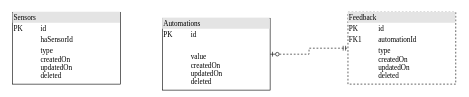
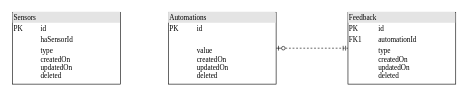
- <mxCell id="5" value="&lt;div style=&quot;box-sizing:border-box;width:100%;background:#e4e4e4;padding:2px;&quot;&gt;Feedback&lt;/div&gt;&lt;table style=&quot;width:100%;font-size:1em;&quot; cellpadding=&quot;2&quot; cellspacing=&quot;0&quot;&gt;&lt;tbody&gt;&lt;tr&gt;&lt;td&gt;PK&lt;/td&gt;&lt;td&gt;id&lt;/td&gt;&lt;/tr&gt;&lt;tr&gt;&lt;td&gt;FK1&lt;/td&gt;&lt;td&gt;automationId&lt;/td&gt;&lt;/tr&gt;&lt;tr&gt;&lt;td&gt;&lt;/td&gt;&lt;td&gt;type&lt;br&gt;createdOn&lt;br&gt;updatedOn&lt;br&gt;deleted&lt;/td&gt;&lt;/tr&gt;&lt;/tbody&gt;&lt;/table&gt;" style="verticalAlign=top;align=left;overflow=fill;html=1;rounded=0;shadow=0;comic=0;labelBackgroundColor=none;strokeWidth=1;fontFamily=Verdana;fontSize=12;dashed=1;" parent="1" vertex="1"><mxGeometry x="580" y="20" width="180" height="120" as="geometry" /></mxCell>
+ <mxCell id="5" value="&lt;div style=&quot;box-sizing:border-box;width:100%;background:#e4e4e4;padding:2px;&quot;&gt;Feedback&lt;/div&gt;&lt;table style=&quot;width:100%;font-size:1em;&quot; cellpadding=&quot;2&quot; cellspacing=&quot;0&quot;&gt;&lt;tbody&gt;&lt;tr&gt;&lt;td&gt;PK&lt;/td&gt;&lt;td&gt;id&lt;/td&gt;&lt;/tr&gt;&lt;tr&gt;&lt;td&gt;FK1&lt;/td&gt;&lt;td&gt;automationId&lt;/td&gt;&lt;/tr&gt;&lt;tr&gt;&lt;td&gt;&lt;/td&gt;&lt;td&gt;type&lt;br&gt;createdOn&lt;br&gt;updatedOn&lt;br&gt;deleted&lt;/td&gt;&lt;/tr&gt;&lt;/tbody&gt;&lt;/table&gt;" style="verticalAlign=top;align=left;overflow=fill;html=1;rounded=0;shadow=0;comic=0;labelBackgroundColor=none;strokeWidth=1;fontFamily=Verdana;fontSize=12" parent="1" vertex="1"><mxGeometry x="580" y="20" width="180" height="120" as="geometry" /></mxCell>
- <mxCell id="4" value="&lt;div style=&quot;box-sizing:border-box;width:100%;background:#e4e4e4;padding:2px;&quot;&gt;Automations&lt;/div&gt;&lt;table style=&quot;width:100%;font-size:1em;&quot; cellpadding=&quot;2&quot; cellspacing=&quot;0&quot;&gt;&lt;tbody&gt;&lt;tr&gt;&lt;td&gt;PK&lt;/td&gt;&lt;td&gt;id&lt;/td&gt;&lt;/tr&gt;&lt;tr&gt;&lt;td&gt;&lt;br&gt;&lt;/td&gt;&lt;td&gt;&lt;br&gt;&lt;/td&gt;&lt;/tr&gt;&lt;tr&gt;&lt;td&gt;&lt;/td&gt;&lt;td&gt;value&lt;br&gt;createdOn&lt;br&gt;updatedOn&lt;br&gt;deleted&lt;/td&gt;&lt;/tr&gt;&lt;/tbody&gt;&lt;/table&gt;" style="verticalAlign=top;align=left;overflow=fill;html=1;rounded=0;shadow=0;comic=0;labelBackgroundColor=none;strokeWidth=1;fontFamily=Verdana;fontSize=12" parent="1" vertex="1"><mxGeometry x="270" y="30" width="180" height="120" as="geometry" /></mxCell>
+ <mxCell id="4" value="&lt;div style=&quot;box-sizing:border-box;width:100%;background:#e4e4e4;padding:2px;&quot;&gt;Automations&lt;/div&gt;&lt;table style=&quot;width:100%;font-size:1em;&quot; cellpadding=&quot;2&quot; cellspacing=&quot;0&quot;&gt;&lt;tbody&gt;&lt;tr&gt;&lt;td&gt;PK&lt;/td&gt;&lt;td&gt;id&lt;/td&gt;&lt;/tr&gt;&lt;tr&gt;&lt;td&gt;&lt;br&gt;&lt;/td&gt;&lt;td&gt;&lt;br&gt;&lt;/td&gt;&lt;/tr&gt;&lt;tr&gt;&lt;td&gt;&lt;/td&gt;&lt;td&gt;value&lt;br&gt;createdOn&lt;br&gt;updatedOn&lt;br&gt;deleted&lt;/td&gt;&lt;/tr&gt;&lt;/tbody&gt;&lt;/table&gt;" style="verticalAlign=top;align=left;overflow=fill;html=1;rounded=0;shadow=0;comic=0;labelBackgroundColor=none;strokeWidth=1;fontFamily=Verdana;fontSize=12" parent="1" vertex="1"><mxGeometry x="280" y="20" width="180" height="120" as="geometry" /></mxCell>
